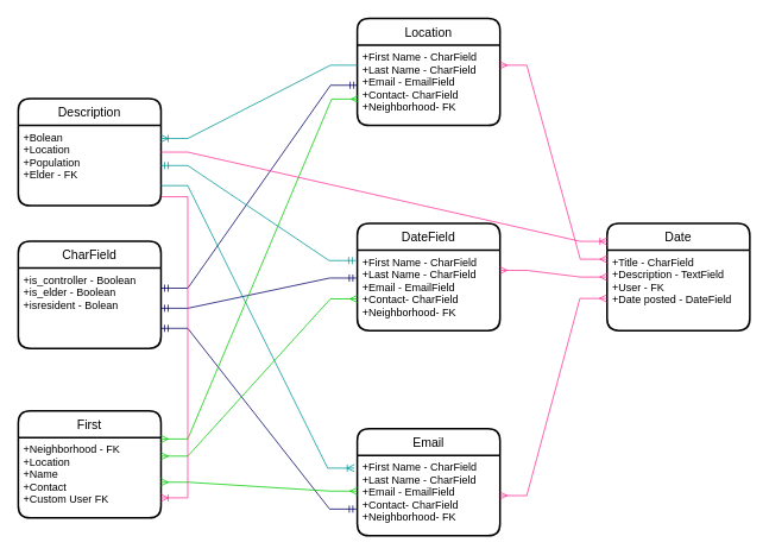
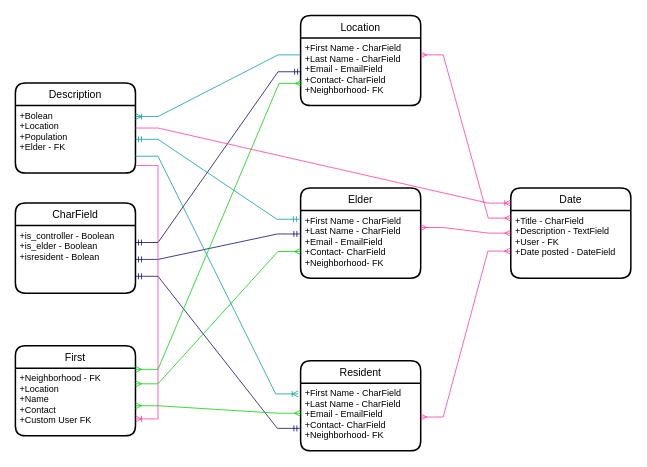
- <mxCell id="4" value="DateField" style="swimlane;childLayout=stackLayout;horizontal=1;startSize=30;horizontalStack=0;rounded=1;fontSize=14;fontStyle=0;strokeWidth=2;resizeParent=0;resizeLast=1;shadow=0;dashed=0;align=center;fontColor=#000000;" vertex="1" parent="1"><mxGeometry x="400" y="250" width="160" height="120" as="geometry" /></mxCell>
+ <mxCell id="4" value="Elder" style="swimlane;childLayout=stackLayout;horizontal=1;startSize=30;horizontalStack=0;rounded=1;fontSize=14;fontStyle=0;strokeWidth=2;resizeParent=0;resizeLast=1;shadow=0;dashed=0;align=center;fontColor=#000000;" vertex="1" parent="1"><mxGeometry x="400" y="250" width="160" height="120" as="geometry" /></mxCell>
- <mxCell id="6" value="Email" style="swimlane;childLayout=stackLayout;horizontal=1;startSize=30;horizontalStack=0;rounded=1;fontSize=14;fontStyle=0;strokeWidth=2;resizeParent=0;resizeLast=1;shadow=0;dashed=0;align=center;fontColor=#000000;" vertex="1" parent="1"><mxGeometry x="400" y="480" width="160" height="120" as="geometry" /></mxCell>
+ <mxCell id="6" value="Resident" style="swimlane;childLayout=stackLayout;horizontal=1;startSize=30;horizontalStack=0;rounded=1;fontSize=14;fontStyle=0;strokeWidth=2;resizeParent=0;resizeLast=1;shadow=0;dashed=0;align=center;fontColor=#000000;" vertex="1" parent="1"><mxGeometry x="400" y="480" width="160" height="120" as="geometry" /></mxCell>
